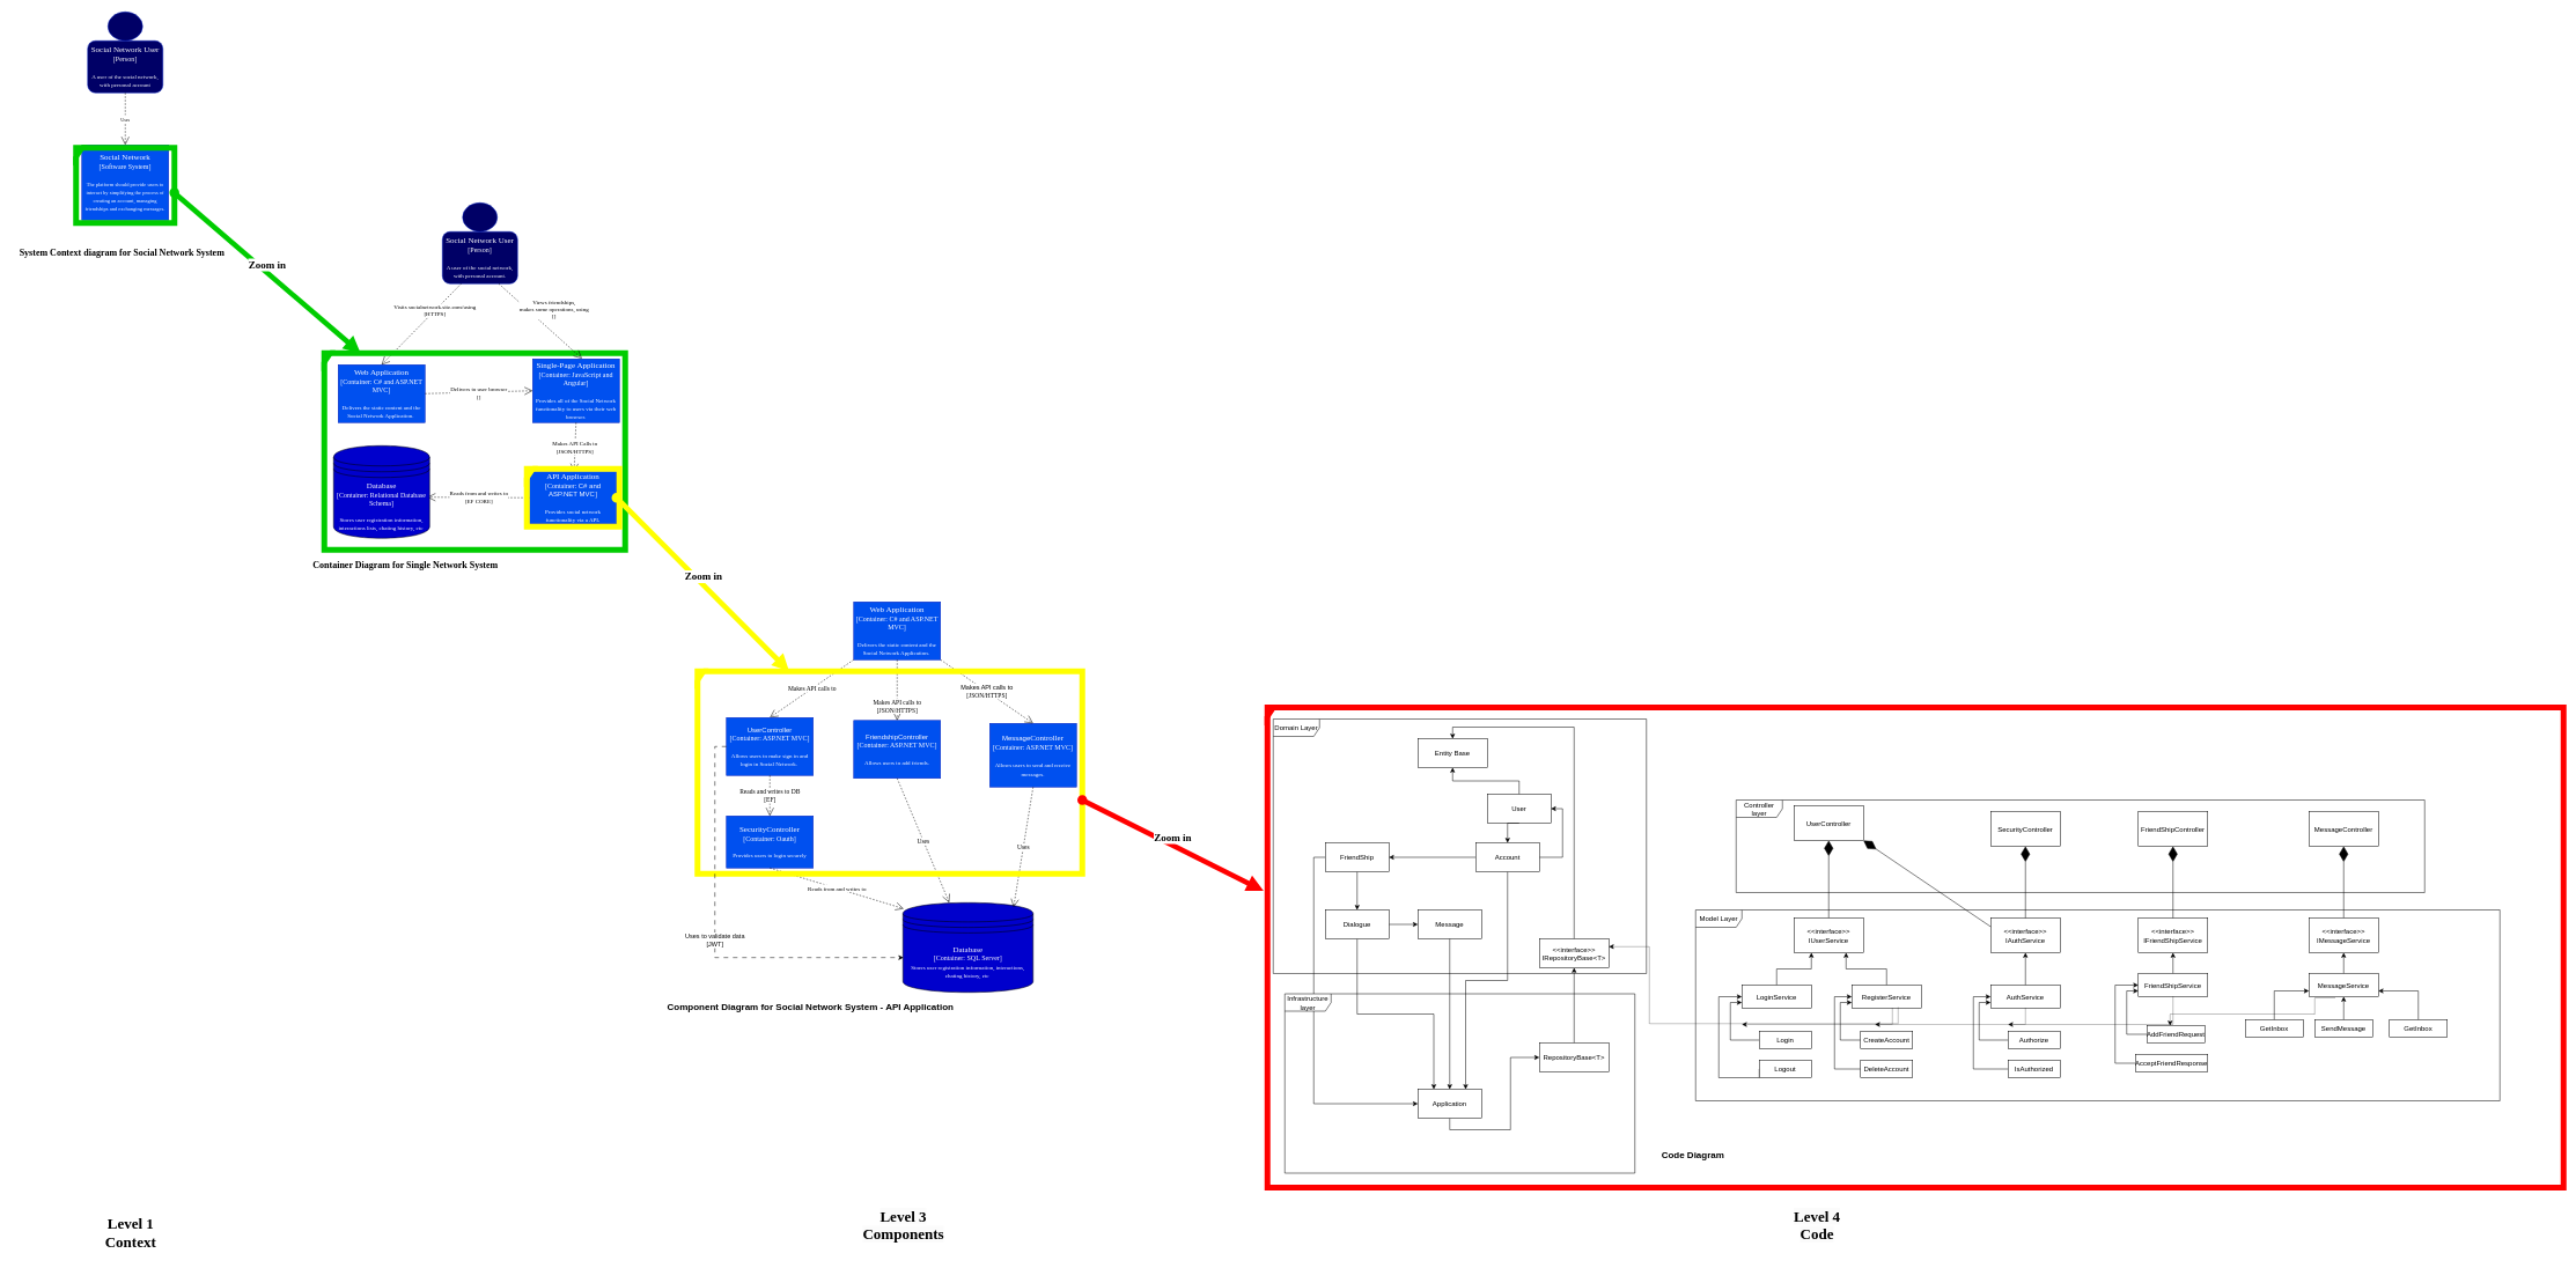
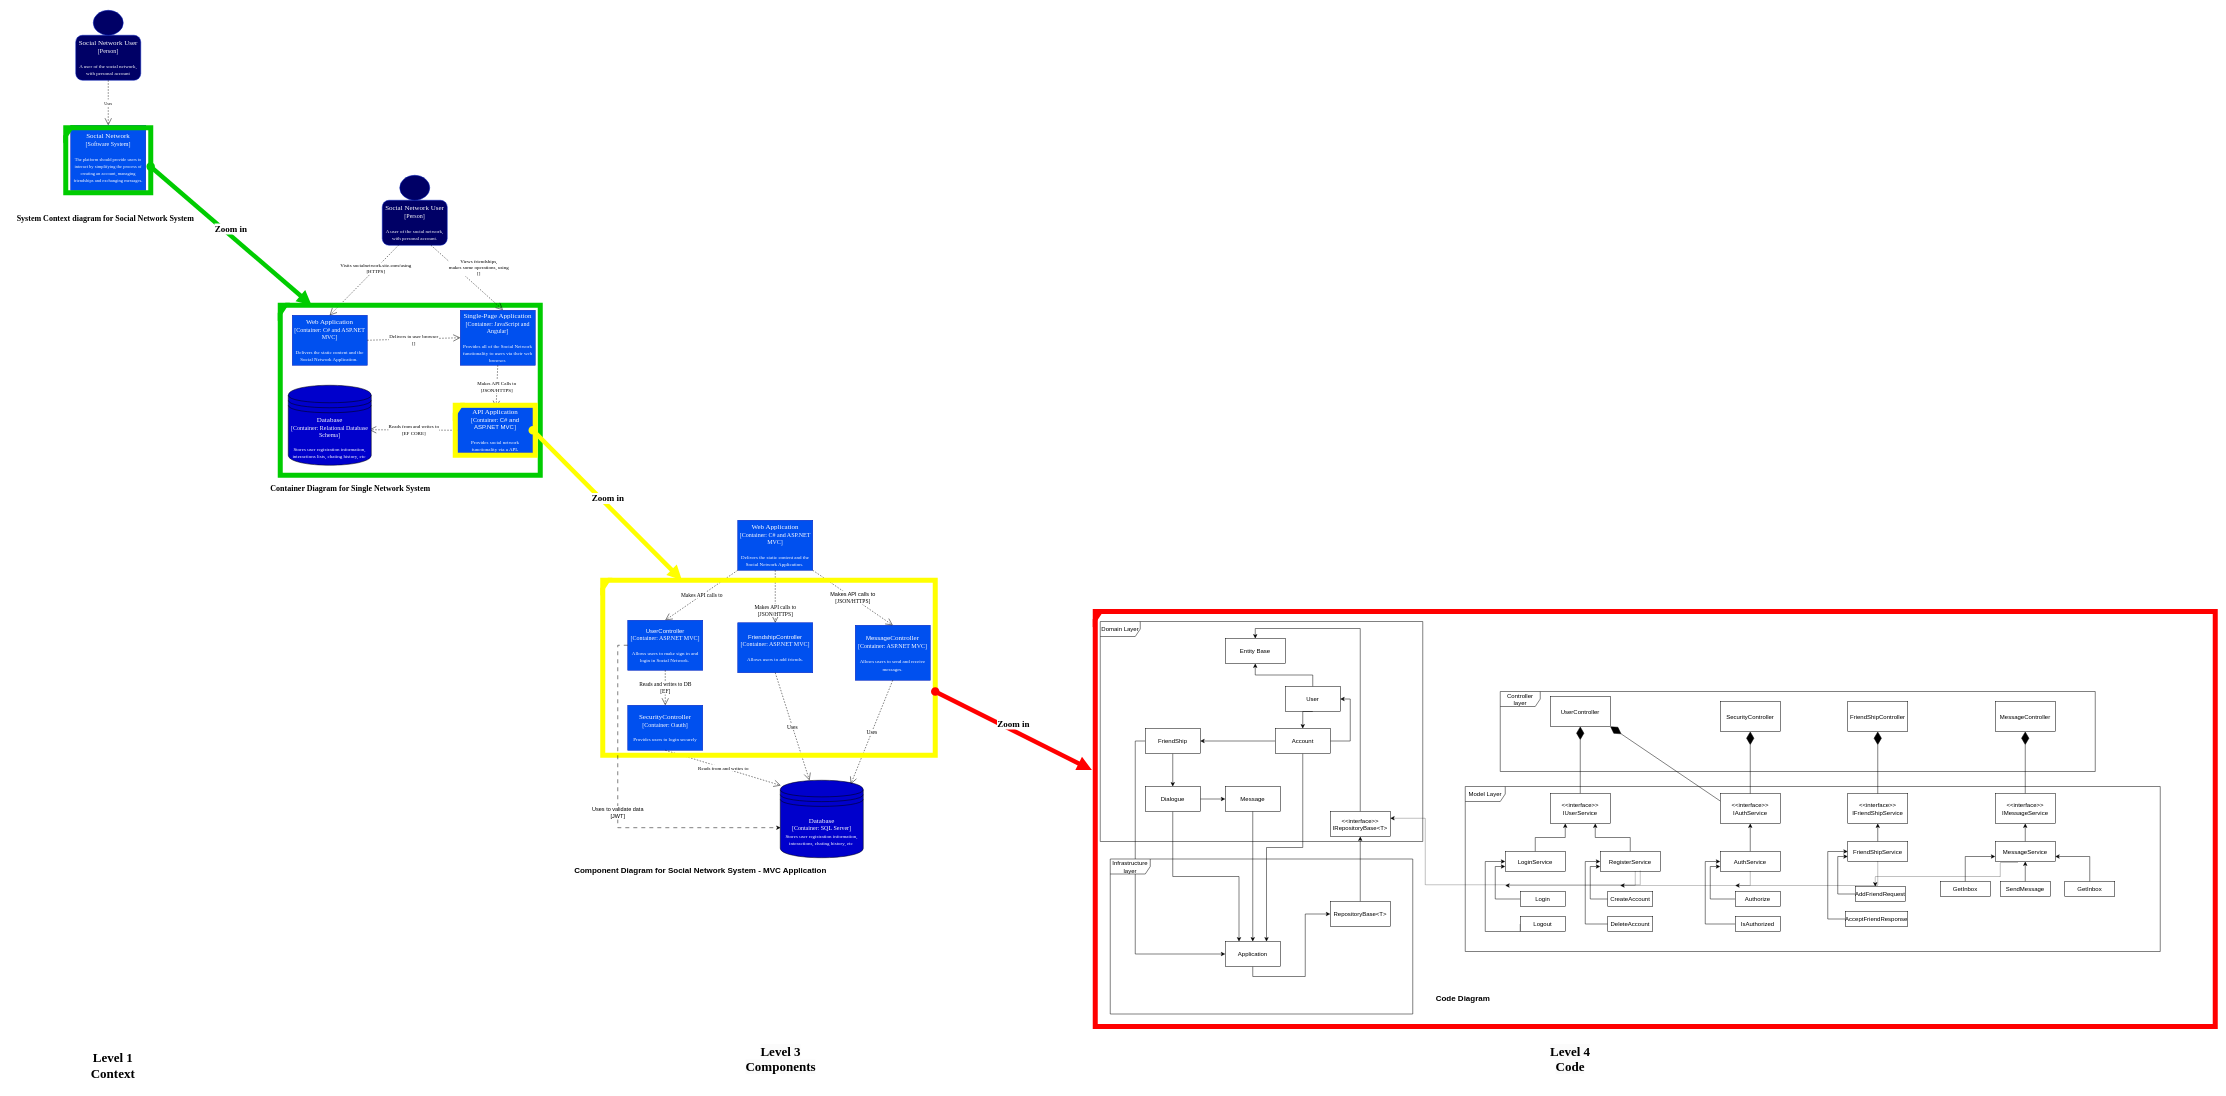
- <mxCell id="31" value="&lt;font style=&quot;border-color: var(--border-color); color: rgb(255, 255, 255);&quot; face=&quot;Times New Roman&quot;&gt;&lt;font style=&quot;border-color: var(--border-color); font-size: 14px;&quot;&gt;Database&lt;/font&gt;&lt;br style=&quot;border-color: var(--border-color);&quot;&gt;[Container: SQL Server]&lt;/font&gt;&lt;br style=&quot;border-color: var(--border-color); color: rgb(255, 255, 255);&quot;&gt;&lt;font style=&quot;border-color: var(--border-color); color: rgb(255, 255, 255); font-size: 10px;&quot; face=&quot;Verdana&quot;&gt;Stores user registration information, interactions, chating history, etc&amp;nbsp;&lt;/font&gt;" style="shape=datastore;whiteSpace=wrap;html=1;fillColor=#0000CC;" parent="1" vertex="1"><mxGeometry x="1560" y="1560" width="225" height="155" as="geometry" /></mxCell>
+ <mxCell id="31" value="&lt;font style=&quot;border-color: var(--border-color); color: rgb(255, 255, 255);&quot; face=&quot;Times New Roman&quot;&gt;&lt;font style=&quot;border-color: var(--border-color); font-size: 14px;&quot;&gt;Database&lt;/font&gt;&lt;br style=&quot;border-color: var(--border-color);&quot;&gt;[Container: SQL Server]&lt;/font&gt;&lt;br style=&quot;border-color: var(--border-color); color: rgb(255, 255, 255);&quot;&gt;&lt;font style=&quot;border-color: var(--border-color); color: rgb(255, 255, 255); font-size: 10px;&quot; face=&quot;Verdana&quot;&gt;Stores user registration information, interactions, chating history, etc&amp;nbsp;&lt;/font&gt;" style="shape=datastore;whiteSpace=wrap;html=1;fillColor=#0000CC;" parent="1" vertex="1"><mxGeometry x="1560" y="1560" width="166" height="155" as="geometry" /></mxCell>
- <mxCell id="41" value="Component Diagram for Social Network System - API Application" style="text;html=1;align=center;verticalAlign=middle;resizable=0;points=[];autosize=1;strokeColor=none;fillColor=none;fontStyle=1;fontSize=16;" parent="1" vertex="1"><mxGeometry x="1140" y="1724" width="520" height="30" as="geometry" /></mxCell>
+ <mxCell id="41" value="Component Diagram for Social Network System - MVC Application" style="text;html=1;align=center;verticalAlign=middle;resizable=0;points=[];autosize=1;strokeColor=none;fillColor=none;fontStyle=1;fontSize=16;" parent="1" vertex="1"><mxGeometry x="1140" y="1724" width="520" height="30" as="geometry" /></mxCell>
